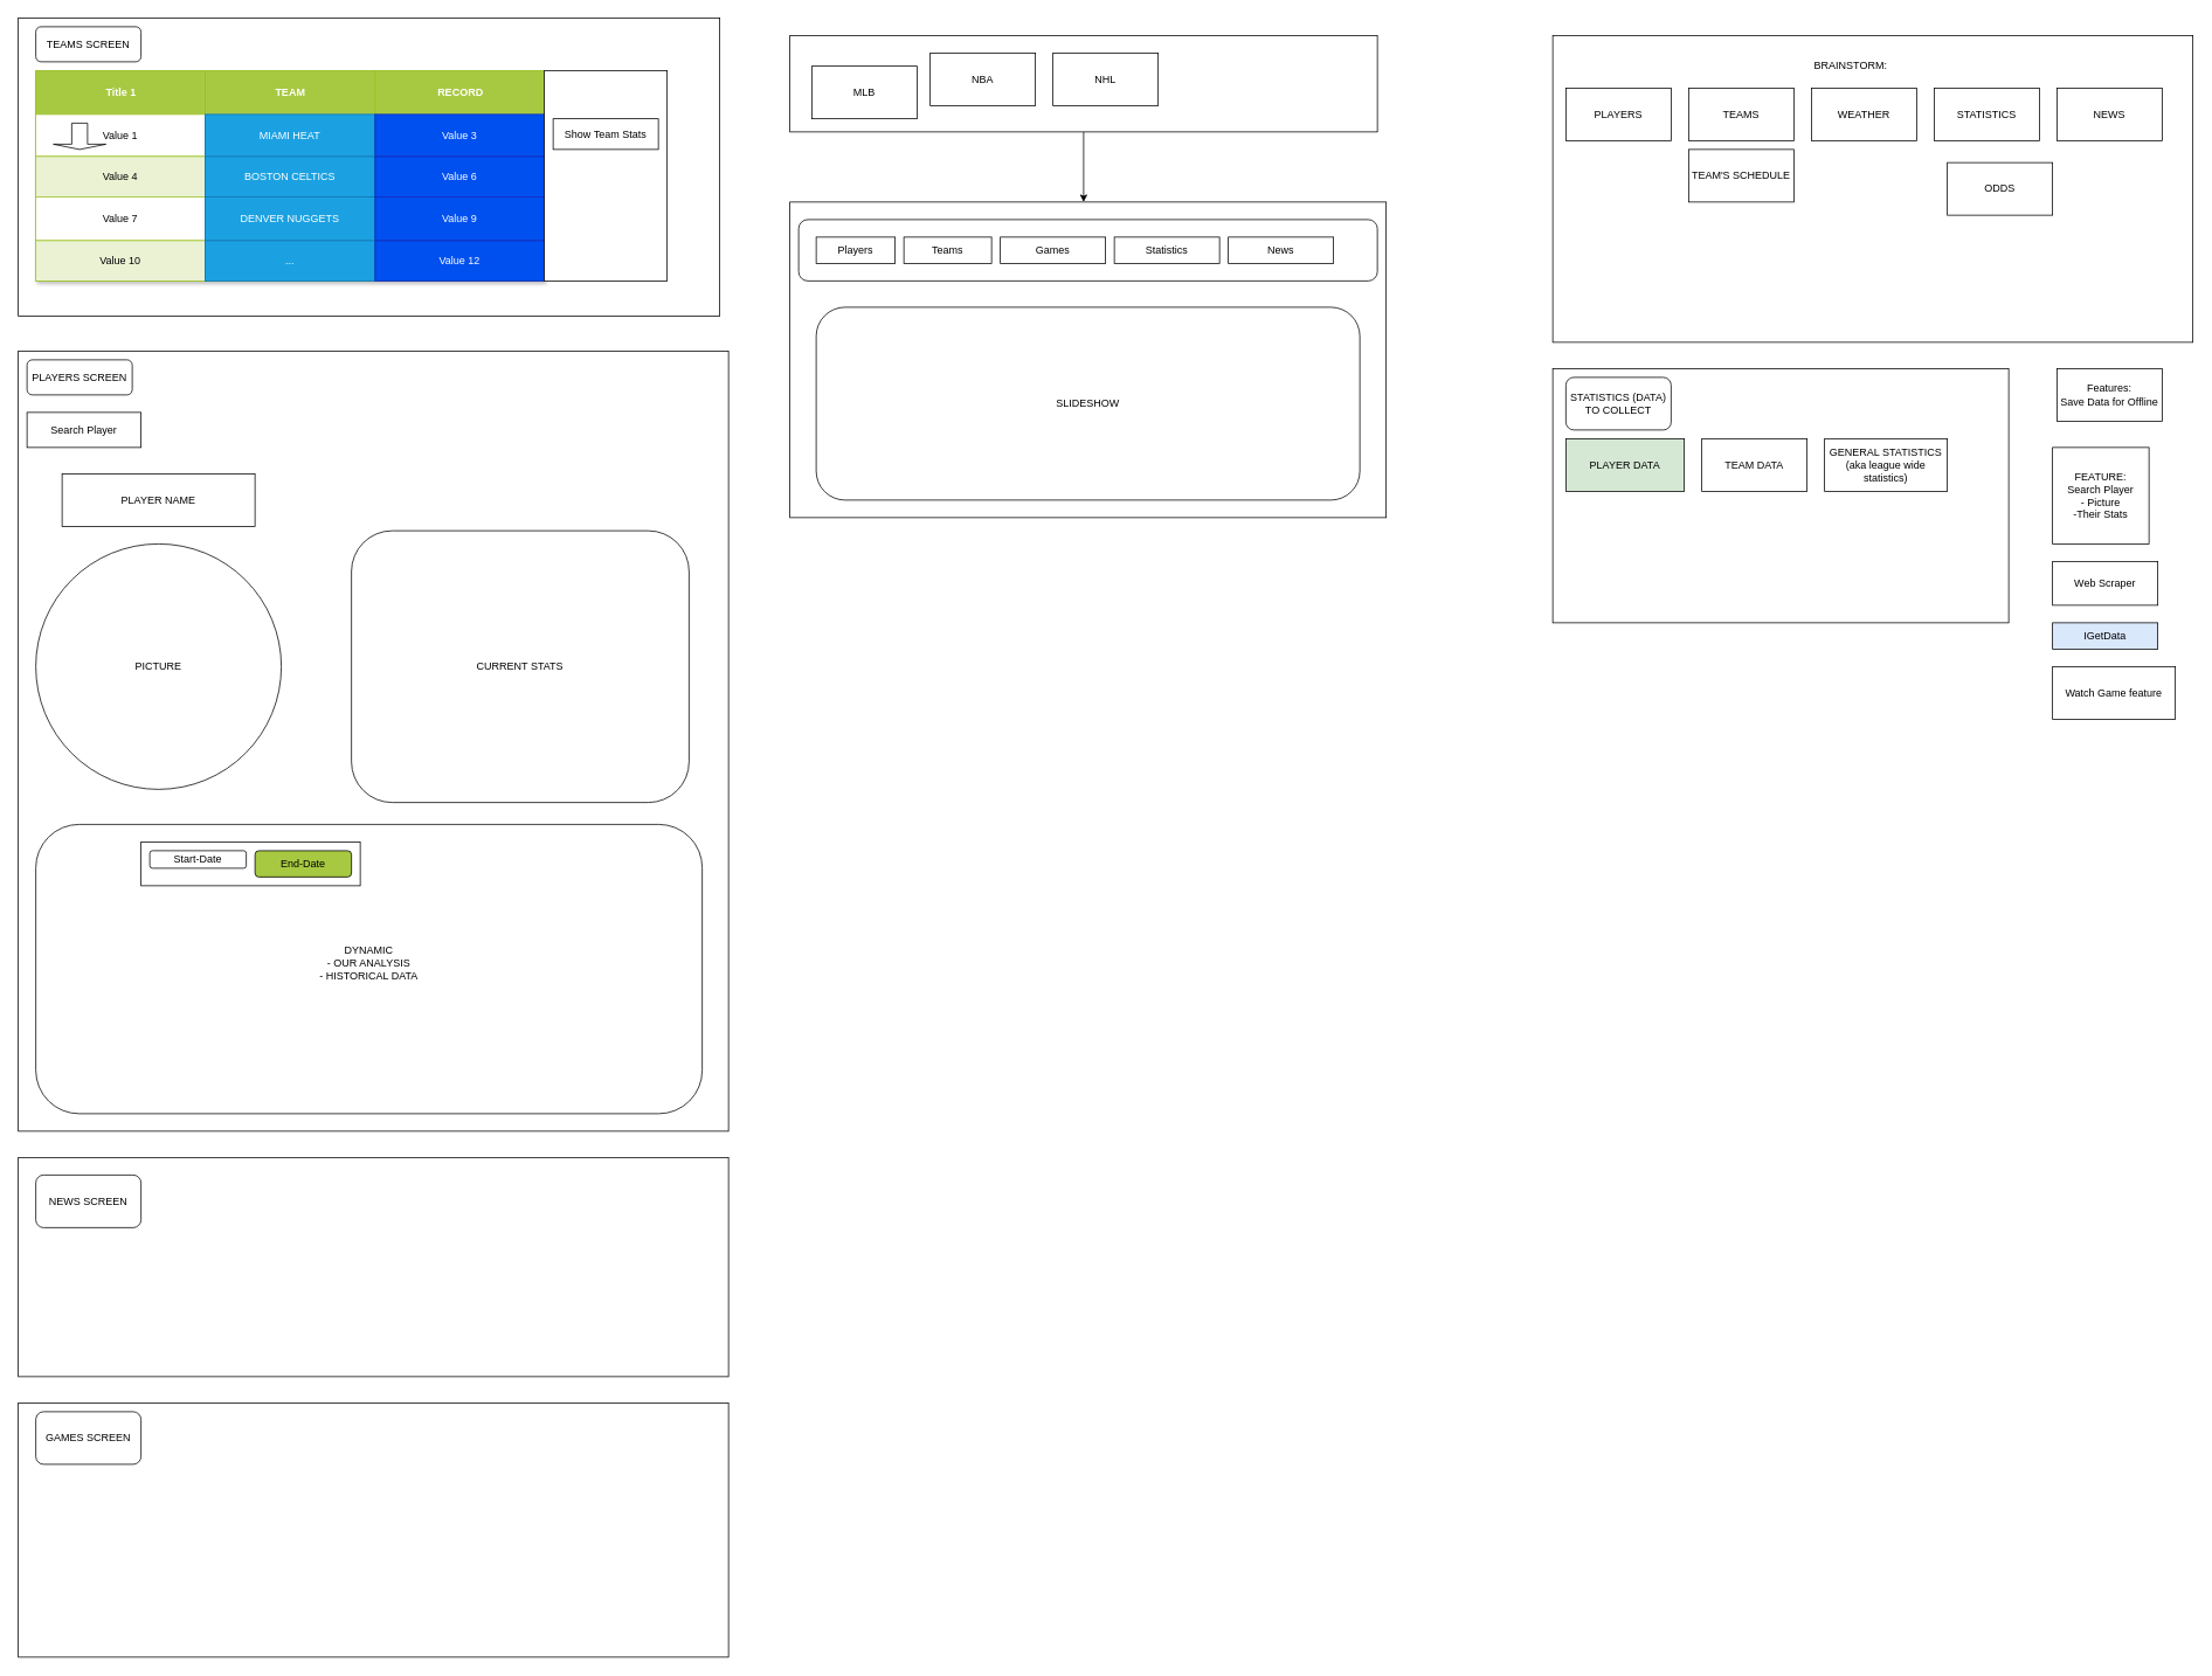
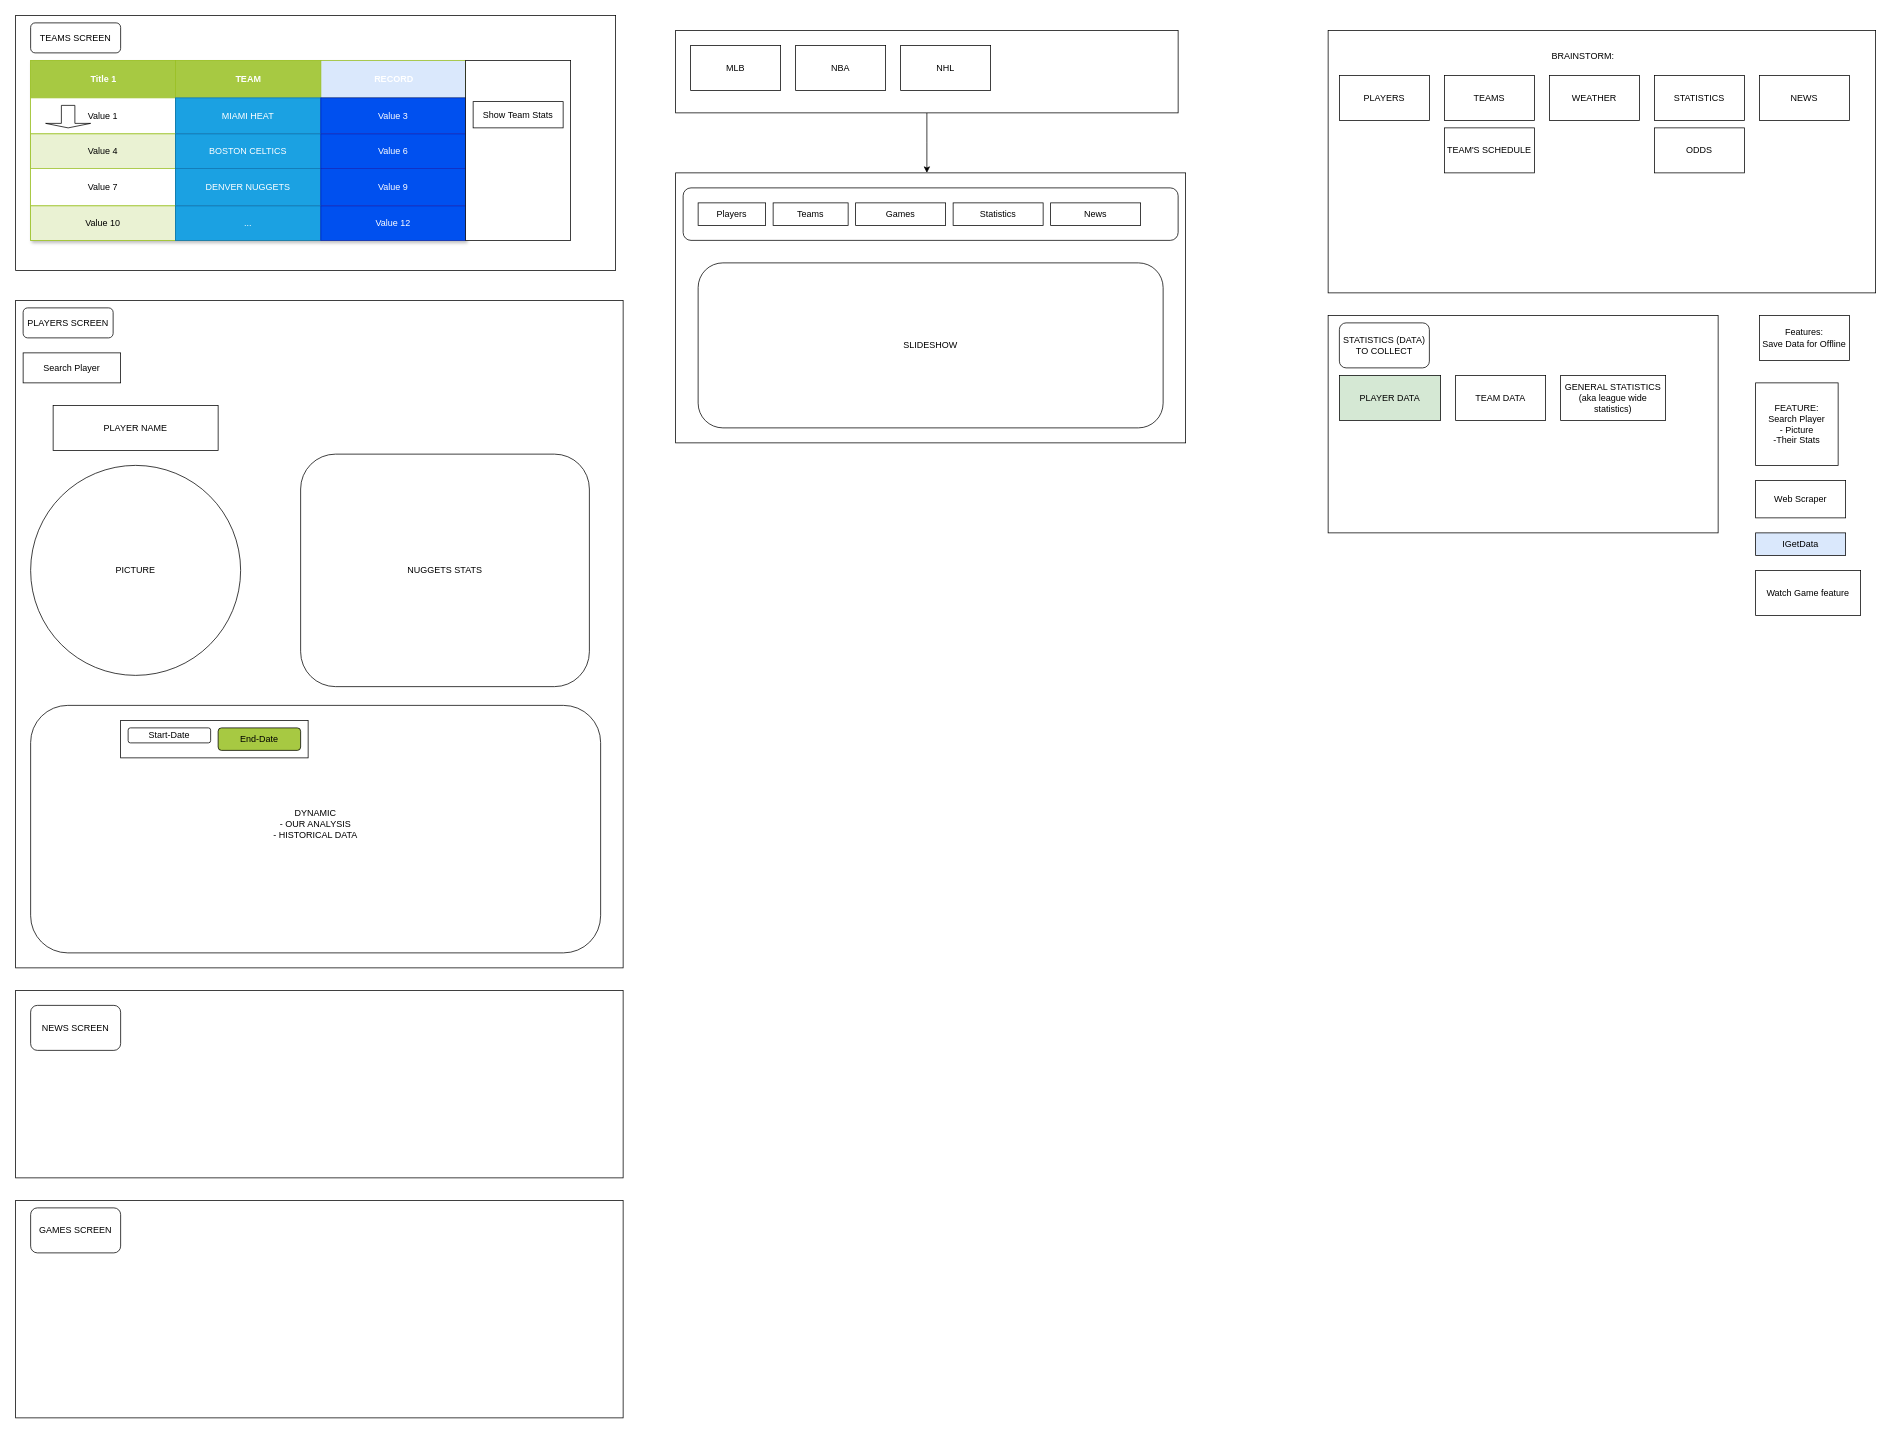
- <mxCell id="39" value="RECORD" style="connectable=0;recursiveResize=0;strokeColor=inherit;fillColor=#A7C942;align=center;fontStyle=1;fontColor=#FFFFFF;html=1;" vertex="1" parent="36"><mxGeometry x="387" width="193" height="50" as="geometry"><mxRectangle width="193" height="50" as="alternateBounds" /></mxGeometry></mxCell>
+ <mxCell id="39" value="RECORD" style="connectable=0;recursiveResize=0;strokeColor=inherit;fillColor=#dae8fc;align=center;fontStyle=1;fontColor=#FFFFFF;html=1;" vertex="1" parent="36"><mxGeometry x="387" width="193" height="50" as="geometry"><mxRectangle width="193" height="50" as="alternateBounds" /></mxGeometry></mxCell>
- <mxCell id="6" value="MLB" style="rounded=0;whiteSpace=wrap;html=1;" vertex="1" parent="1"><mxGeometry x="925" y="75" width="120" height="60" as="geometry" /></mxCell>
+ <mxCell id="6" value="MLB" style="rounded=0;whiteSpace=wrap;html=1;" vertex="1" parent="1"><mxGeometry x="920" y="60" width="120" height="60" as="geometry" /></mxCell>
- <mxCell id="22" value="ODDS" style="whiteSpace=wrap;html=1;" vertex="1" parent="1"><mxGeometry x="2220" y="185" width="120" height="60" as="geometry" /></mxCell>
+ <mxCell id="22" value="ODDS" style="whiteSpace=wrap;html=1;" vertex="1" parent="1"><mxGeometry x="2205" y="170" width="120" height="60" as="geometry" /></mxCell>
- <mxCell id="65" value="CURRENT STATS" style="rounded=1;whiteSpace=wrap;html=1;" vertex="1" parent="1"><mxGeometry x="400" y="605" width="385" height="310" as="geometry" /></mxCell>
+ <mxCell id="65" value="NUGGETS STATS" style="rounded=1;whiteSpace=wrap;html=1;" vertex="1" parent="1"><mxGeometry x="400" y="605" width="385" height="310" as="geometry" /></mxCell>
